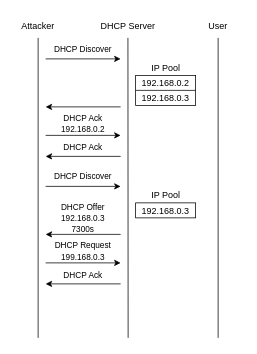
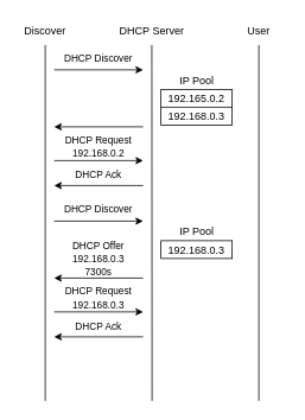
- <mxCell id="2" value="Attacker" style="text;html=1;strokeColor=none;fillColor=none;align=center;verticalAlign=middle;whiteSpace=wrap;rounded=0;" vertex="1" parent="1"><mxGeometry x="20" y="20" width="60" height="30" as="geometry" /></mxCell>
+ <mxCell id="2" value="Discover" style="text;html=1;strokeColor=none;fillColor=none;align=center;verticalAlign=middle;whiteSpace=wrap;rounded=0;" vertex="1" parent="1"><mxGeometry x="20" y="20" width="60" height="30" as="geometry" /></mxCell>
- <mxCell id="9" value="192.168.0.2" style="text;html=1;strokeColor=none;fillColor=none;align=center;verticalAlign=middle;whiteSpace=wrap;rounded=0;" vertex="1" parent="1"><mxGeometry x="190" y="96" width="60" height="30" as="geometry" /></mxCell>
+ <mxCell id="9" value="192.165.0.2" style="text;html=1;strokeColor=none;fillColor=none;align=center;verticalAlign=middle;whiteSpace=wrap;rounded=0;" vertex="1" parent="1"><mxGeometry x="190" y="96" width="60" height="30" as="geometry" /></mxCell>
- <mxCell id="15" value="&lt;font style=&quot;font-size: 11px;&quot;&gt;DHCP Ack&lt;br&gt;192.168.0.2&lt;br&gt;&lt;/font&gt;" style="text;html=1;strokeColor=none;fillColor=none;align=center;verticalAlign=middle;whiteSpace=wrap;rounded=0;" vertex="1" parent="1"><mxGeometry x="65" y="149" width="90" height="30" as="geometry" /></mxCell>
+ <mxCell id="15" value="&lt;font style=&quot;font-size: 11px;&quot;&gt;DHCP Request&lt;br&gt;192.168.0.2&lt;br&gt;&lt;/font&gt;" style="text;html=1;strokeColor=none;fillColor=none;align=center;verticalAlign=middle;whiteSpace=wrap;rounded=0;" vertex="1" parent="1"><mxGeometry x="65" y="149" width="90" height="30" as="geometry" /></mxCell>
- <mxCell id="25" value="&lt;font style=&quot;font-size: 11px;&quot;&gt;DHCP Request&lt;br&gt;199.168.0.3&lt;br&gt;&lt;/font&gt;" style="text;html=1;strokeColor=none;fillColor=none;align=center;verticalAlign=middle;whiteSpace=wrap;rounded=0;" vertex="1" parent="1"><mxGeometry x="65" y="319" width="90" height="30" as="geometry" /></mxCell>
+ <mxCell id="25" value="&lt;font style=&quot;font-size: 11px;&quot;&gt;DHCP Request&lt;br&gt;192.168.0.3&lt;br&gt;&lt;/font&gt;" style="text;html=1;strokeColor=none;fillColor=none;align=center;verticalAlign=middle;whiteSpace=wrap;rounded=0;" vertex="1" parent="1"><mxGeometry x="65" y="319" width="90" height="30" as="geometry" /></mxCell>
